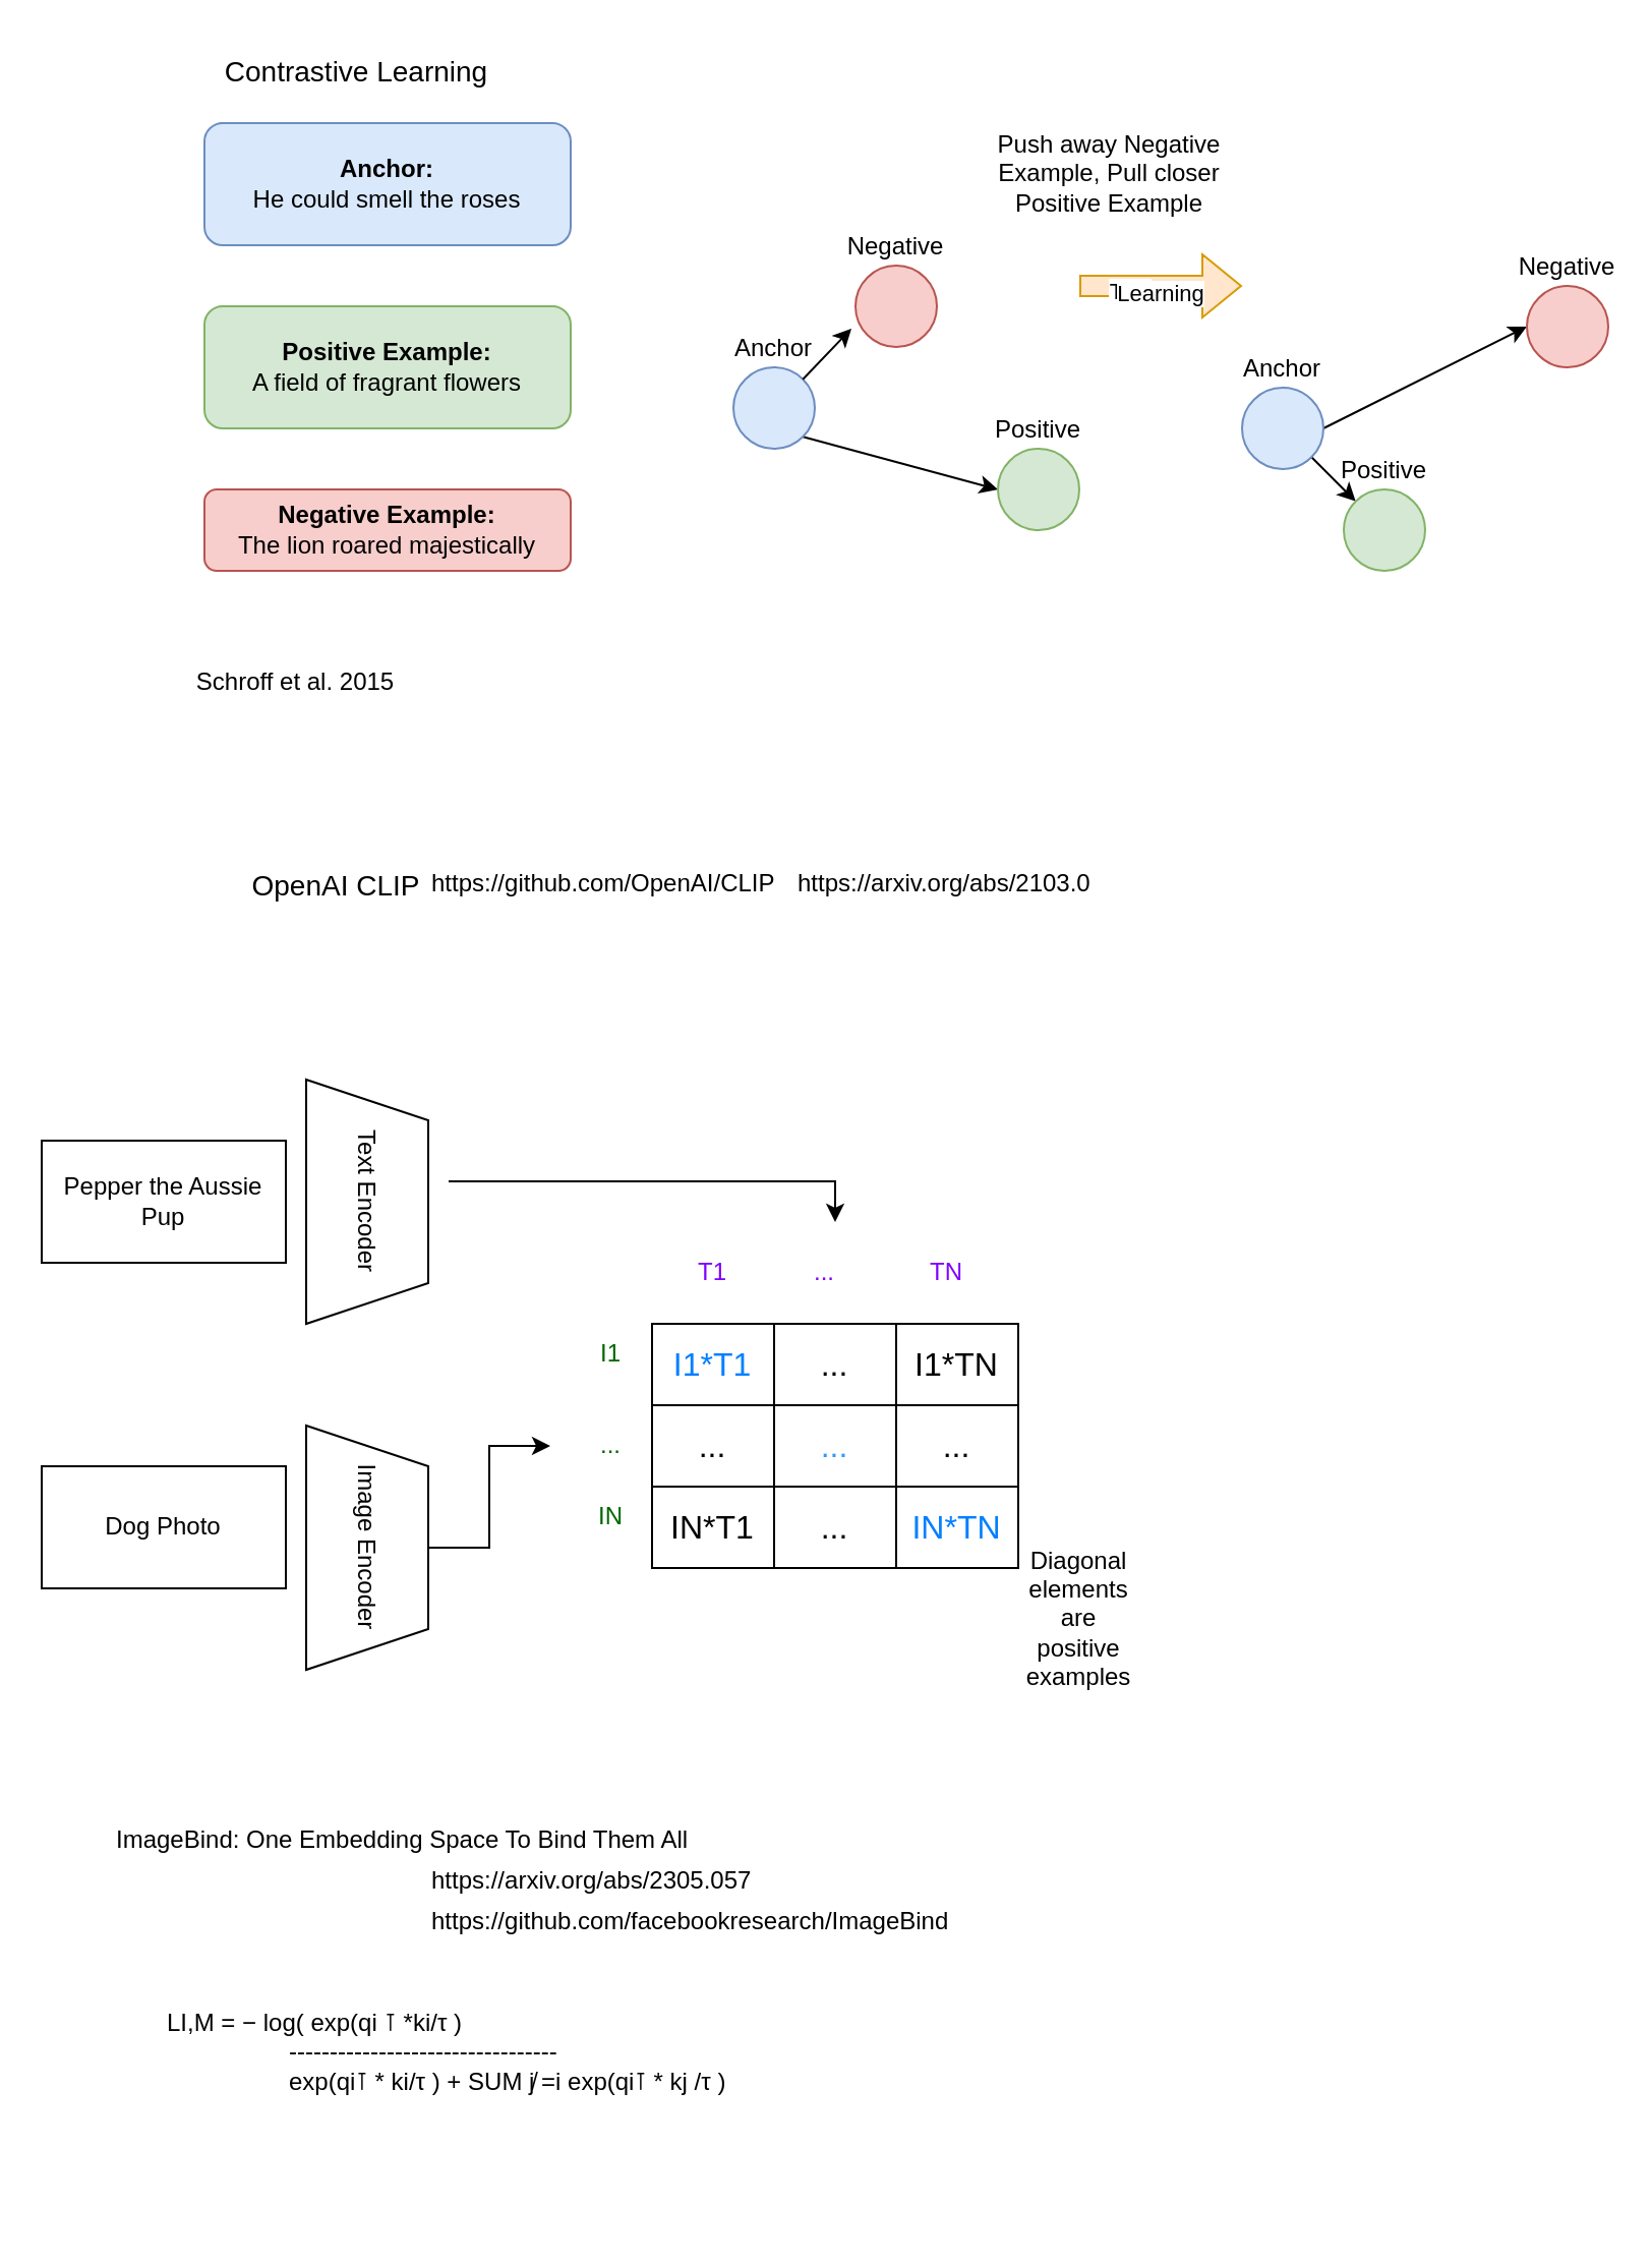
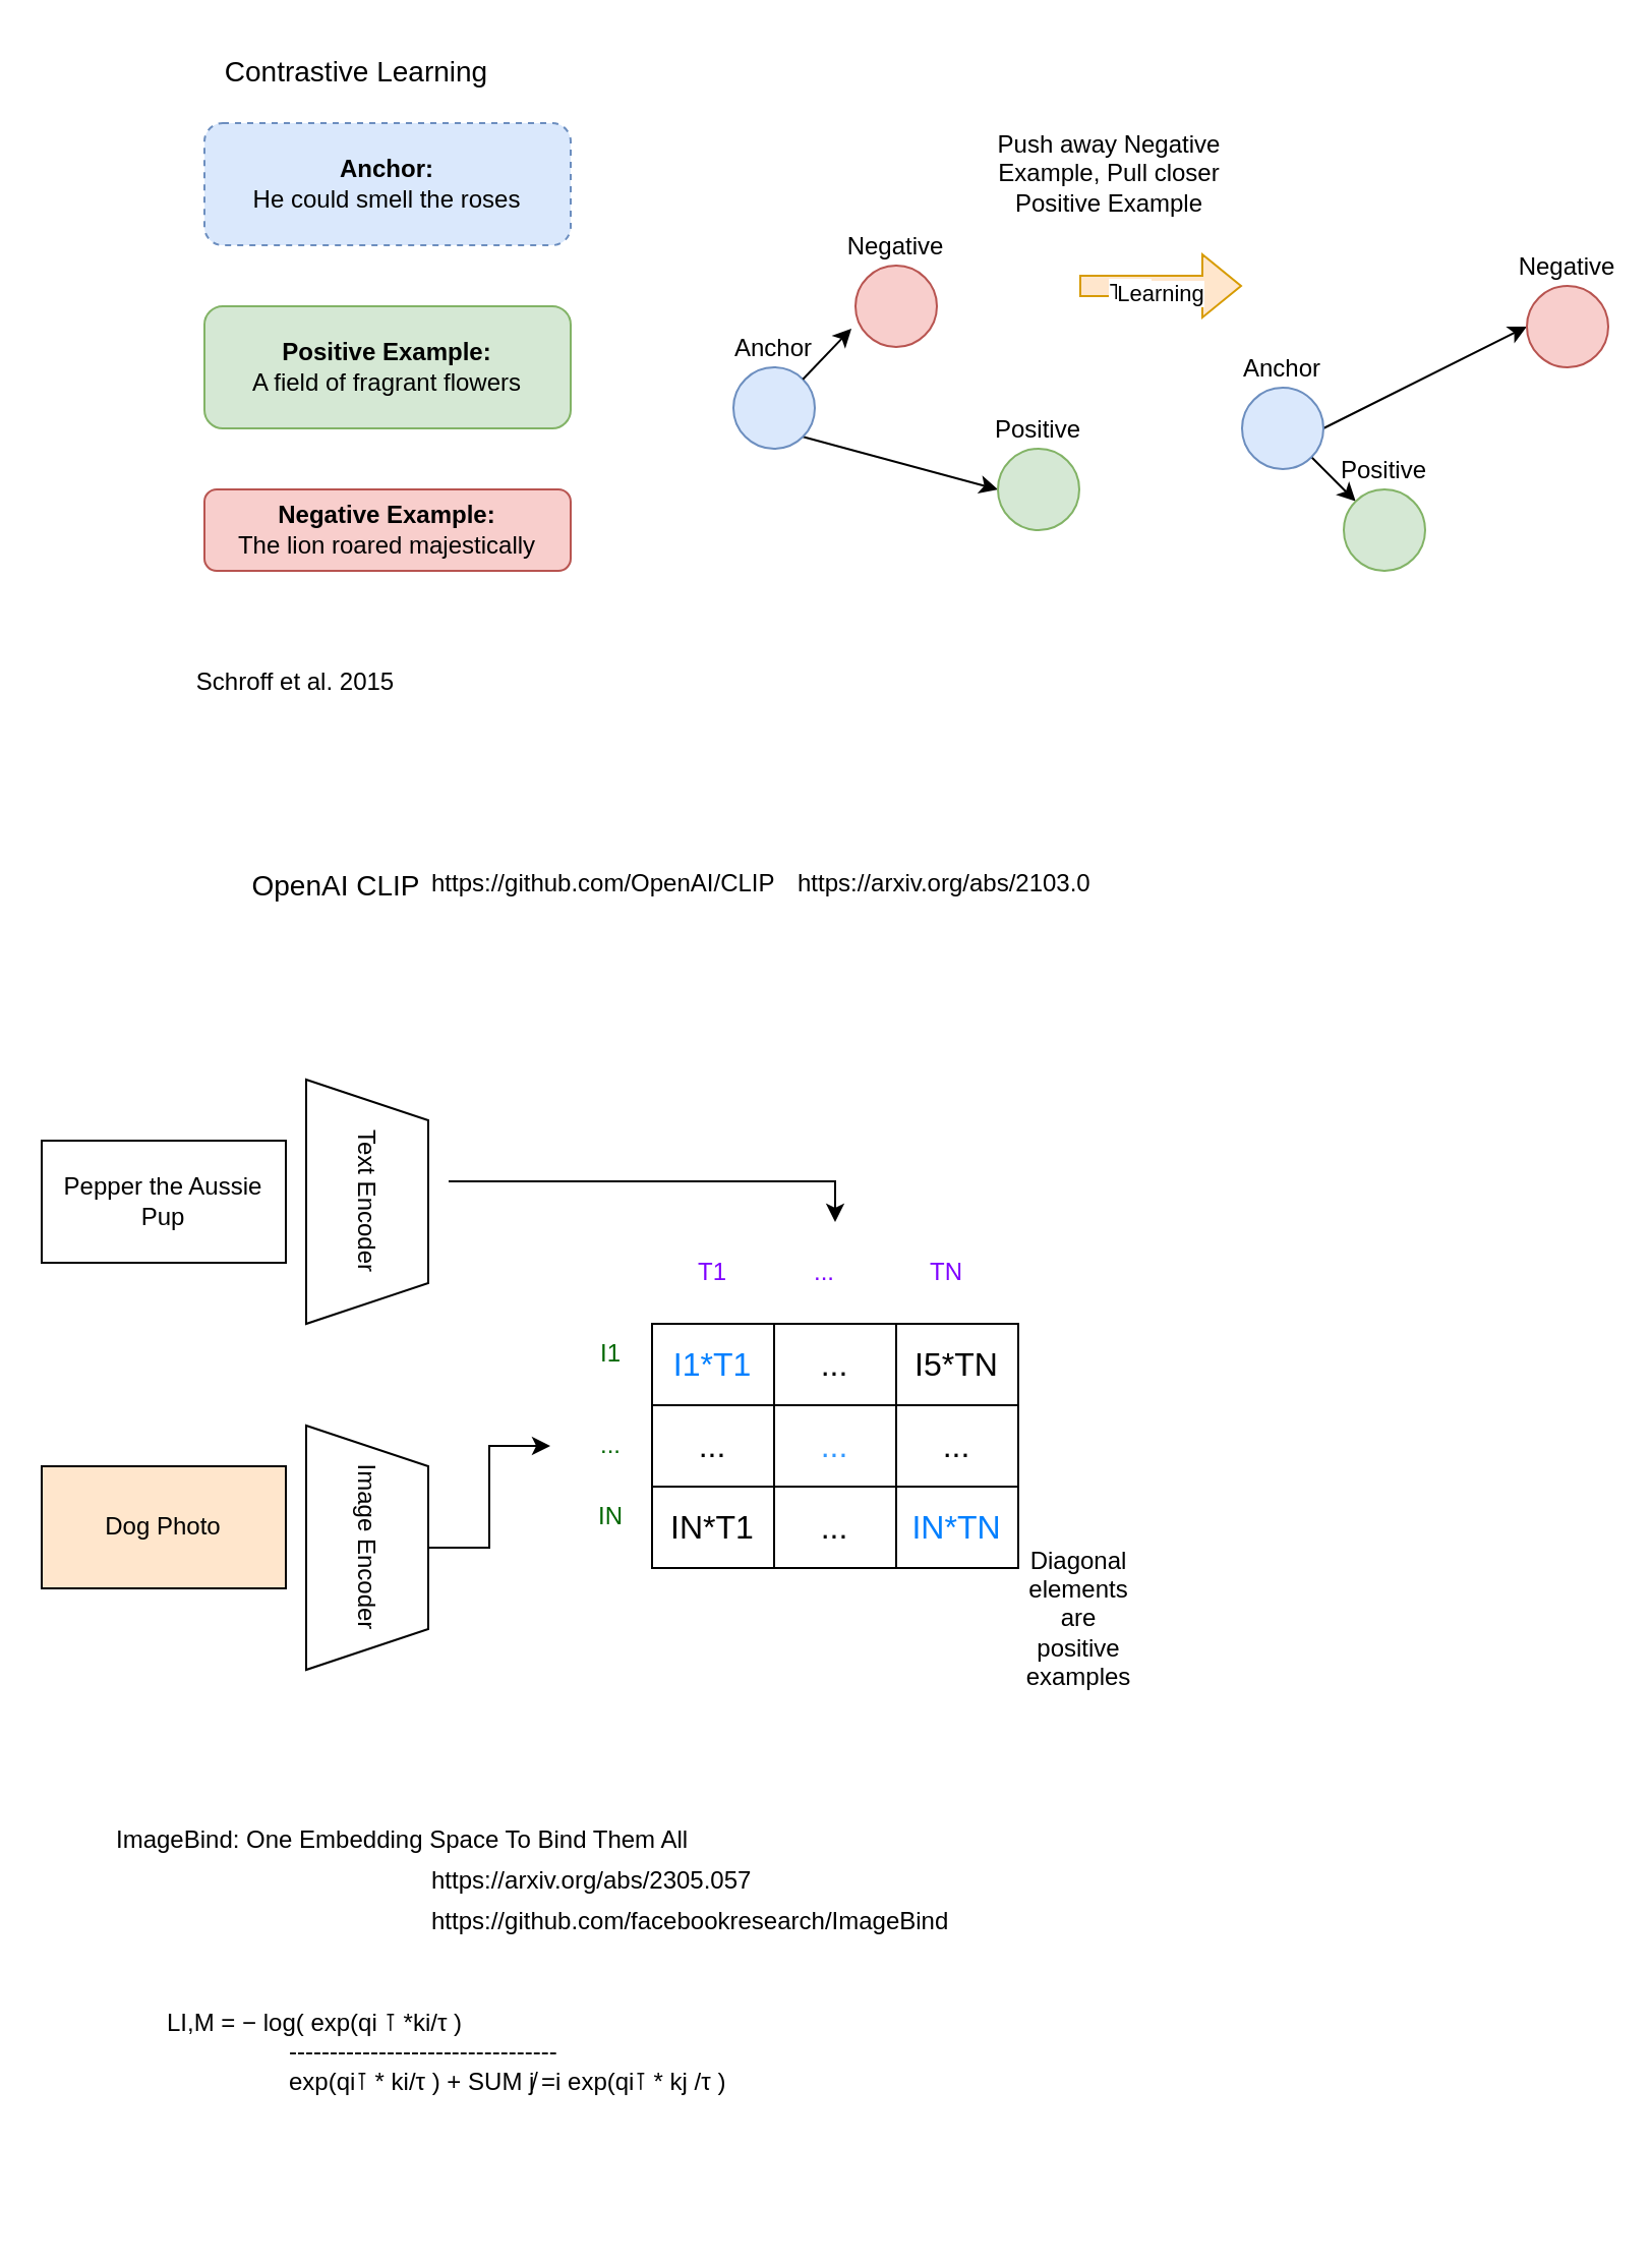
- <mxCell id="2" value="&lt;b&gt;Anchor:&lt;/b&gt;&lt;br&gt;He could smell the roses" style="rounded=1;whiteSpace=wrap;html=1;fillColor=#dae8fc;strokeColor=#6c8ebf;" vertex="1" parent="1"><mxGeometry x="100" y="60" width="180" height="60" as="geometry" /></mxCell>
+ <mxCell id="2" value="&lt;b&gt;Anchor:&lt;/b&gt;&lt;br&gt;He could smell the roses" style="rounded=1;whiteSpace=wrap;html=1;fillColor=#dae8fc;strokeColor=#6c8ebf;dashed=1;" vertex="1" parent="1"><mxGeometry x="100" y="60" width="180" height="60" as="geometry" /></mxCell>
- <mxCell id="33" value="I1*TN" style="shape=partialRectangle;html=1;whiteSpace=wrap;connectable=0;strokeColor=inherit;overflow=hidden;fillColor=none;top=0;left=0;bottom=0;right=0;pointerEvents=1;fontSize=16;" vertex="1" parent="30"><mxGeometry x="120" width="60" height="40" as="geometry"><mxRectangle width="60" height="40" as="alternateBounds" /></mxGeometry></mxCell>
+ <mxCell id="33" value="I5*TN" style="shape=partialRectangle;html=1;whiteSpace=wrap;connectable=0;strokeColor=inherit;overflow=hidden;fillColor=none;top=0;left=0;bottom=0;right=0;pointerEvents=1;fontSize=16;" vertex="1" parent="30"><mxGeometry x="120" width="60" height="40" as="geometry"><mxRectangle width="60" height="40" as="alternateBounds" /></mxGeometry></mxCell>
- <mxCell id="28" value="Dog Photo" style="rounded=0;whiteSpace=wrap;html=1;" vertex="1" parent="1"><mxGeometry x="20" y="720" width="120" height="60" as="geometry" /></mxCell>
+ <mxCell id="28" value="Dog Photo" style="rounded=0;whiteSpace=wrap;html=1;fillColor=#ffe6cc;" vertex="1" parent="1"><mxGeometry x="20" y="720" width="120" height="60" as="geometry" /></mxCell>
